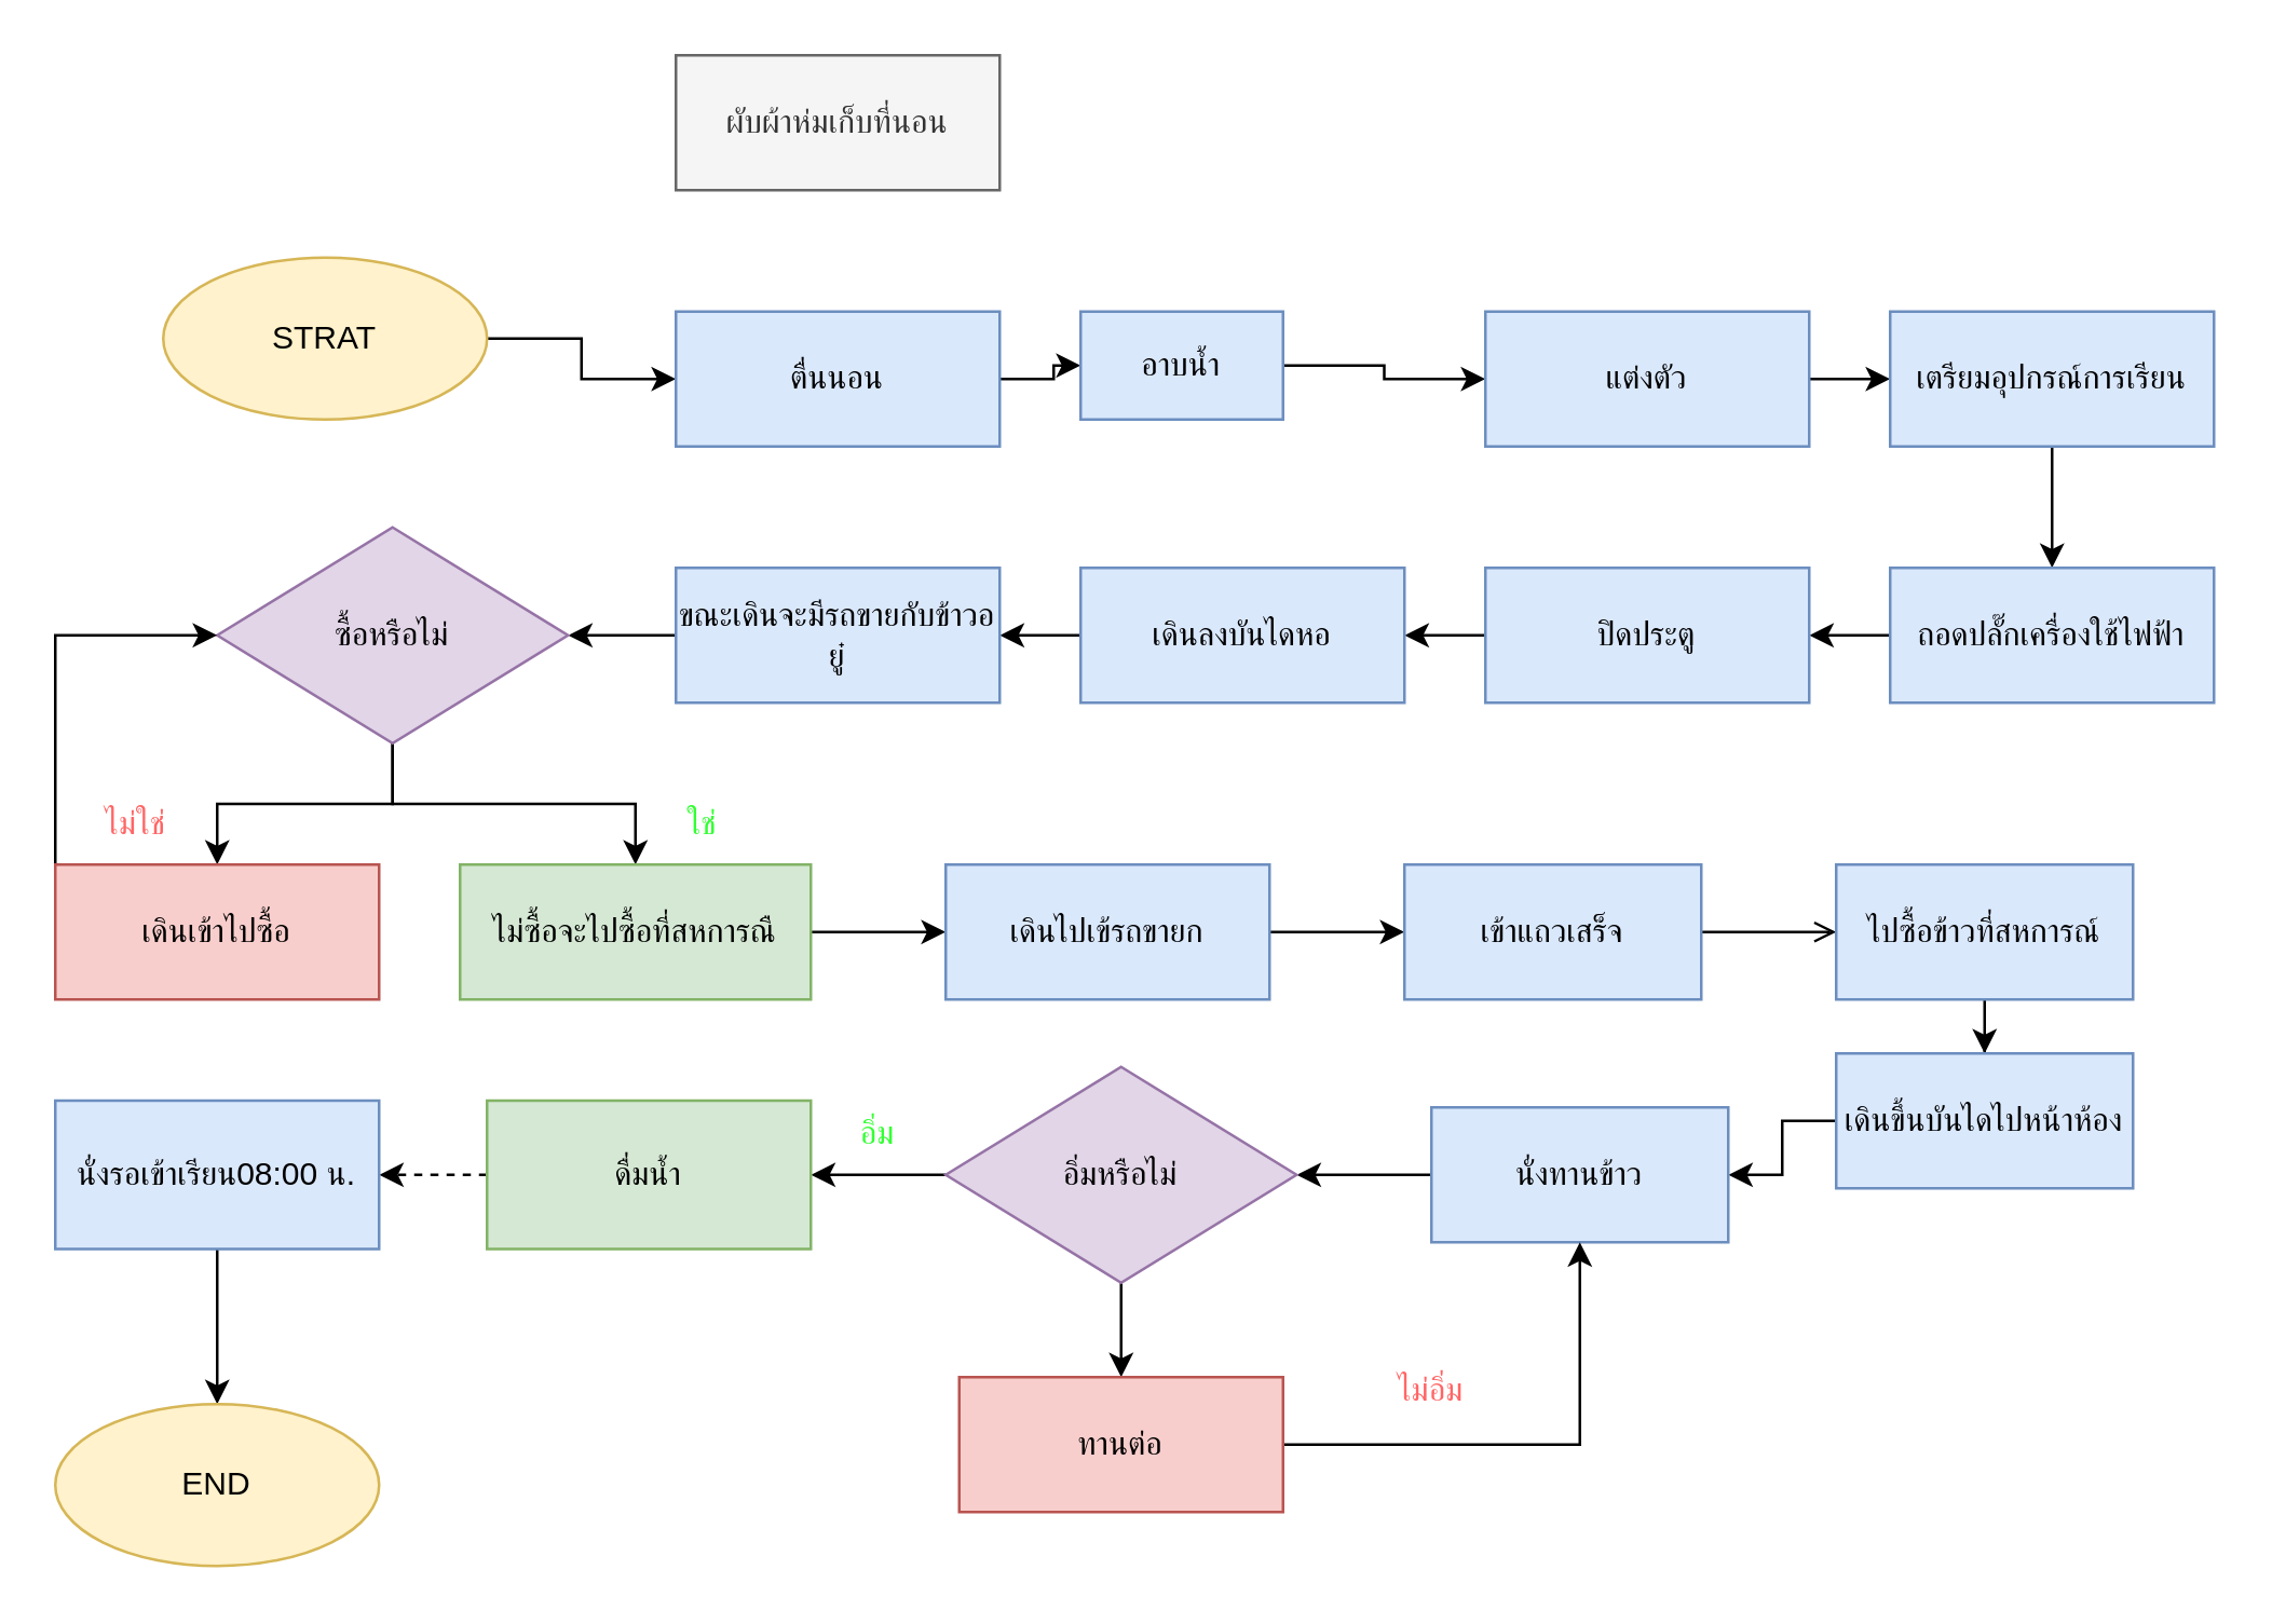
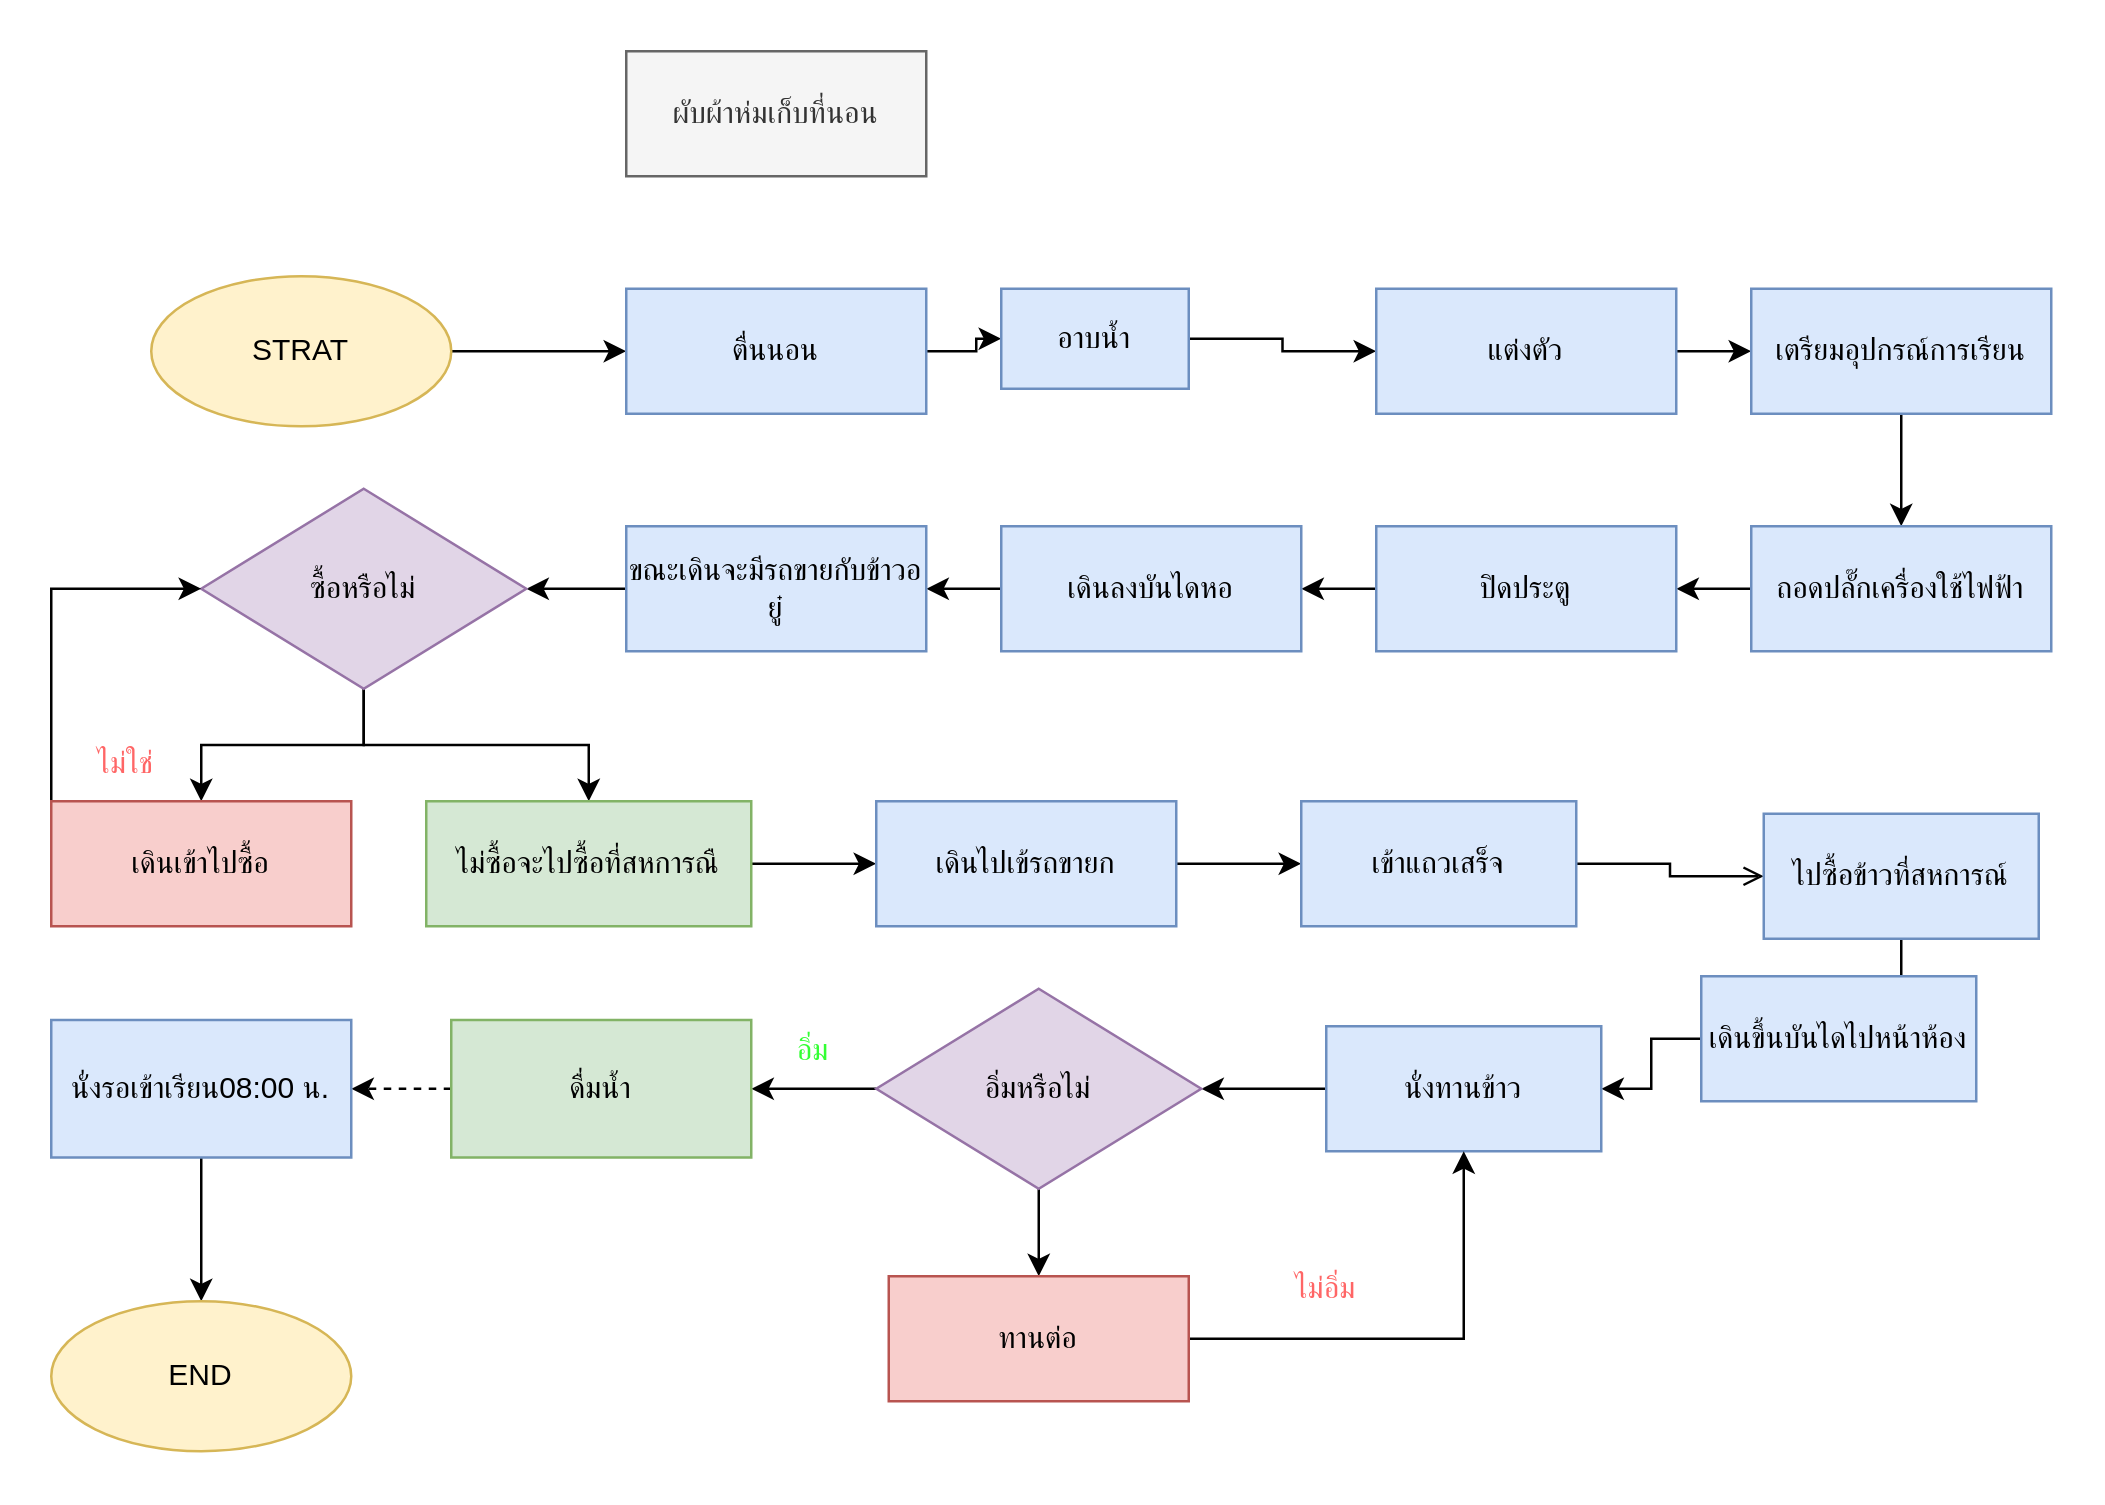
- <mxCell id="3" value="&lt;font style=&quot;vertical-align: inherit;&quot;&gt;&lt;font style=&quot;vertical-align: inherit;&quot;&gt;STRAT&lt;/font&gt;&lt;/font&gt;" style="ellipse;whiteSpace=wrap;html=1;fillColor=#fff2cc;strokeColor=#d6b656;" vertex="1" parent="1"><mxGeometry x="60" y="95" width="120" height="60" as="geometry" /></mxCell>
+ <mxCell id="3" value="&lt;font style=&quot;vertical-align: inherit;&quot;&gt;&lt;font style=&quot;vertical-align: inherit;&quot;&gt;STRAT&lt;/font&gt;&lt;/font&gt;" style="ellipse;whiteSpace=wrap;html=1;fillColor=#fff2cc;strokeColor=#d6b656;" vertex="1" parent="1"><mxGeometry x="60" y="110" width="120" height="60" as="geometry" /></mxCell>
- <mxCell id="29" value="&lt;font style=&quot;vertical-align: inherit;&quot;&gt;&lt;font style=&quot;vertical-align: inherit;&quot;&gt;&lt;font style=&quot;vertical-align: inherit;&quot;&gt;&lt;font color=&quot;#33ff33&quot; style=&quot;vertical-align: inherit;&quot;&gt;ใช่&lt;/font&gt;&lt;/font&gt;&lt;/font&gt;&lt;/font&gt;" style="text;html=1;strokeColor=none;fillColor=none;align=center;verticalAlign=middle;whiteSpace=wrap;rounded=0;" vertex="1" parent="1"><mxGeometry x="230" y="290" width="60" height="30" as="geometry" /></mxCell>
- <mxCell id="35" value="&lt;font style=&quot;vertical-align: inherit;&quot;&gt;&lt;font style=&quot;vertical-align: inherit;&quot;&gt;&lt;font style=&quot;vertical-align: inherit;&quot;&gt;&lt;font style=&quot;vertical-align: inherit;&quot;&gt;&lt;font style=&quot;vertical-align: inherit;&quot;&gt;&lt;font style=&quot;vertical-align: inherit;&quot;&gt;ไปซื้อข้าวที่สหการณ์&lt;/font&gt;&lt;/font&gt;&lt;/font&gt;&lt;/font&gt;&lt;/font&gt;&lt;/font&gt;" style="whiteSpace=wrap;html=1;fillColor=#dae8fc;strokeColor=#6c8ebf;" vertex="1" parent="1"><mxGeometry x="680" y="320" width="110" height="50" as="geometry" /></mxCell>
+ <mxCell id="35" value="&lt;font style=&quot;vertical-align: inherit;&quot;&gt;&lt;font style=&quot;vertical-align: inherit;&quot;&gt;&lt;font style=&quot;vertical-align: inherit;&quot;&gt;&lt;font style=&quot;vertical-align: inherit;&quot;&gt;&lt;font style=&quot;vertical-align: inherit;&quot;&gt;&lt;font style=&quot;vertical-align: inherit;&quot;&gt;ไปซื้อข้าวที่สหการณ์&lt;/font&gt;&lt;/font&gt;&lt;/font&gt;&lt;/font&gt;&lt;/font&gt;&lt;/font&gt;" style="whiteSpace=wrap;html=1;fillColor=#dae8fc;strokeColor=#6c8ebf;" vertex="1" parent="1"><mxGeometry x="705" y="325" width="110" height="50" as="geometry" /></mxCell>
